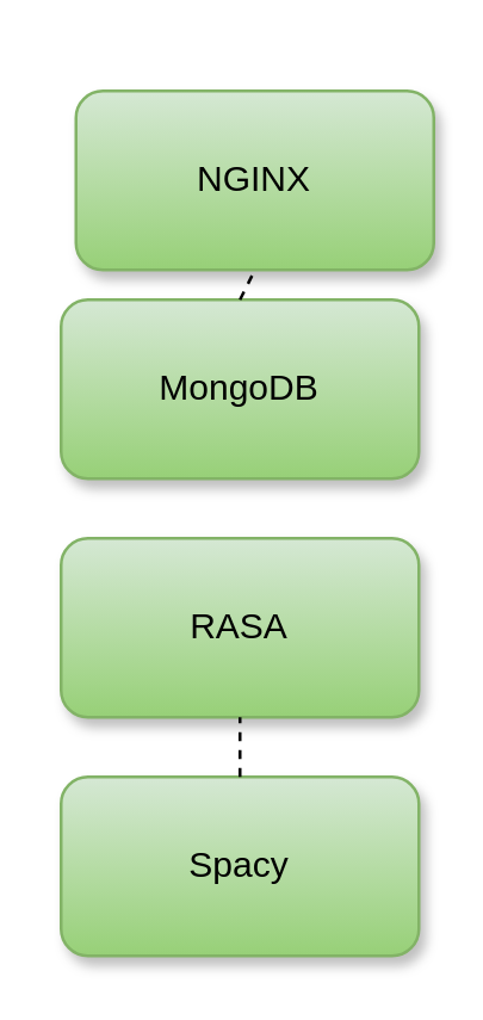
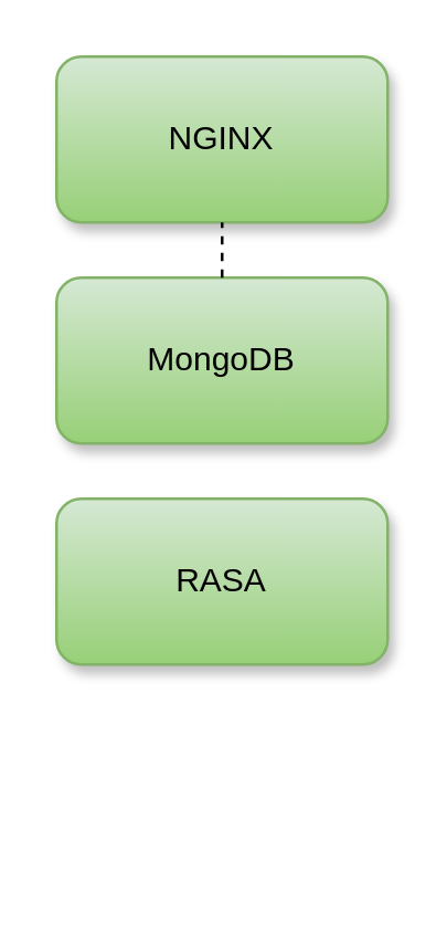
- <mxCell id="2" value="NGINX" style="rounded=1;whiteSpace=wrap;html=1;fillColor=#d5e8d4;strokeColor=#82b366;glass=0;shadow=1;gradientColor=#97d077;fixDash=0;snapToPoint=0;portConstraintRotation=0;" vertex="1" parent="1"><mxGeometry x="25" y="30" width="120" height="60" as="geometry" /></mxCell>
+ <mxCell id="2" value="NGINX" style="rounded=1;whiteSpace=wrap;html=1;fillColor=#d5e8d4;strokeColor=#82b366;glass=0;shadow=1;gradientColor=#97d077;fixDash=0;snapToPoint=0;portConstraintRotation=0;" vertex="1" parent="1"><mxGeometry x="20" y="20" width="120" height="60" as="geometry" /></mxCell>
- <mxCell id="7" value="" style="endArrow=none;dashed=1;html=1;rounded=0;entryX=0.5;entryY=1;entryDx=0;entryDy=0;" edge="1" parent="1" source="5" target="3"><mxGeometry width="50" height="50" relative="1" as="geometry"><mxPoint x="190" y="290" as="sourcePoint" /><mxPoint x="190" y="270" as="targetPoint" /></mxGeometry></mxCell>
- <mxCell id="5" value="Spacy" style="rounded=1;whiteSpace=wrap;html=1;fillColor=#d5e8d4;strokeColor=#82b366;glass=0;shadow=1;gradientColor=#97d077;fixDash=0;snapToPoint=0;portConstraintRotation=0;" vertex="1" parent="1"><mxGeometry x="20" y="260" width="120" height="60" as="geometry" /></mxCell>
